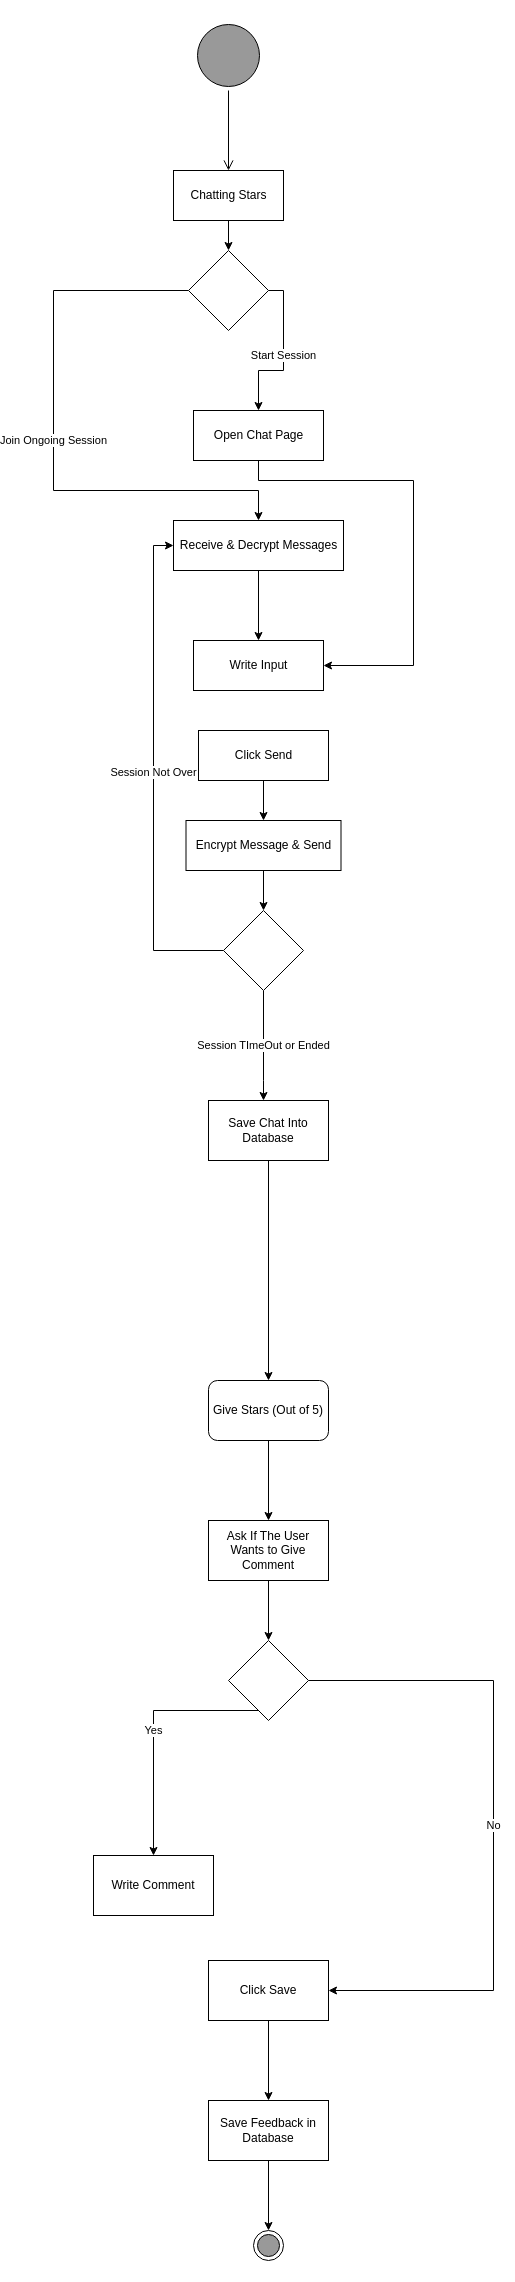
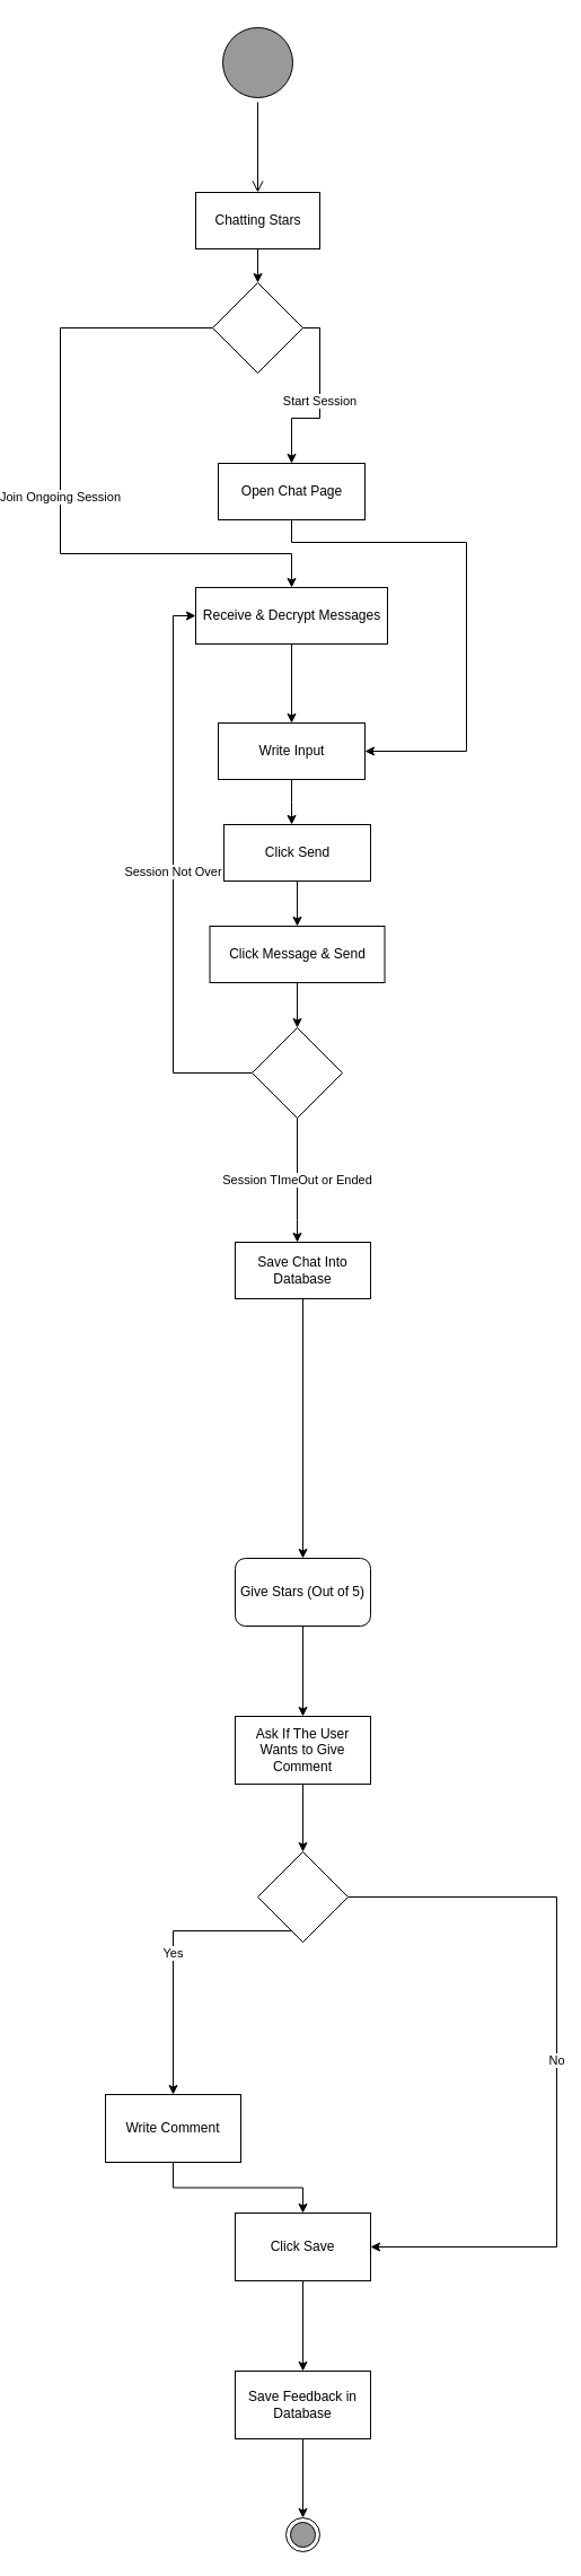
+ <mxCell id="10" value="" style="edgeStyle=orthogonalEdgeStyle;rounded=0;orthogonalLoop=1;jettySize=auto;html=1;strokeColor=#000000;entryX=0.462;entryY=0;entryDx=0;entryDy=0;entryPerimeter=0;" edge="1" parent="1" source="11" target="13"><mxGeometry relative="1" as="geometry" /></mxCell>
- <mxCell id="15" value="Encrypt Message &amp;amp; Send" style="html=1;strokeColor=#000000;fillColor=#FFFFFF;" vertex="1" parent="1"><mxGeometry x="152.5" y="820" width="155" height="50" as="geometry" /></mxCell>
+ <mxCell id="15" value="Click Message &amp;amp; Send" style="html=1;strokeColor=#000000;fillColor=#FFFFFF;" vertex="1" parent="1"><mxGeometry x="152.5" y="820" width="155" height="50" as="geometry" /></mxCell>
- <mxCell id="20" value="Save Chat Into Database" style="rounded=0;whiteSpace=wrap;html=1;strokeColor=#000000;fillColor=#FFFFFF;" vertex="1" parent="1"><mxGeometry x="175" y="1100" width="120" height="60" as="geometry" /></mxCell>
+ <mxCell id="20" value="Save Chat Into Database" style="rounded=0;whiteSpace=wrap;html=1;strokeColor=#000000;fillColor=#FFFFFF;" vertex="1" parent="1"><mxGeometry x="175" y="1100" width="120" height="50" as="geometry" /></mxCell>
+ <mxCell id="28" value="" style="edgeStyle=orthogonalEdgeStyle;rounded=0;orthogonalLoop=1;jettySize=auto;html=1;strokeColor=#000000;" edge="1" parent="1" source="29" target="31"><mxGeometry relative="1" as="geometry" /></mxCell>
